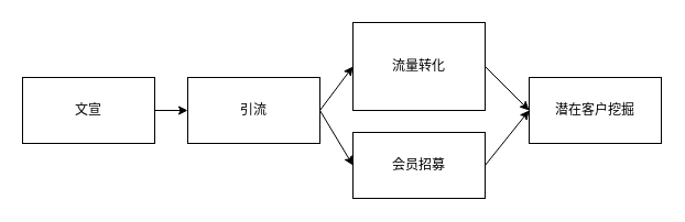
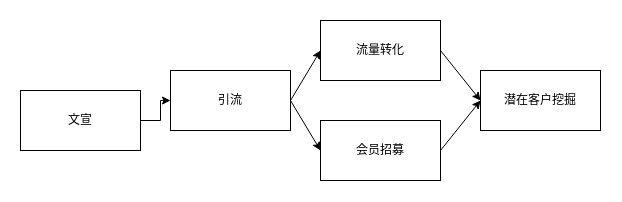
- <mxCell id="8" value="流量转化" style="rounded=0;whiteSpace=wrap;html=1;" vertex="1" parent="1"><mxGeometry x="320" y="20" width="120" height="80" as="geometry" /></mxCell>
+ <mxCell id="8" value="流量转化" style="rounded=0;whiteSpace=wrap;html=1;" vertex="1" parent="1"><mxGeometry x="320" y="20" width="120" height="60" as="geometry" /></mxCell>
- <mxCell id="3" value="文宣" style="rounded=0;whiteSpace=wrap;html=1;" vertex="1" parent="1"><mxGeometry x="20" y="70" width="120" height="60" as="geometry" /></mxCell>
+ <mxCell id="3" value="文宣" style="rounded=0;whiteSpace=wrap;html=1;" vertex="1" parent="1"><mxGeometry x="20" y="90" width="120" height="60" as="geometry" /></mxCell>
